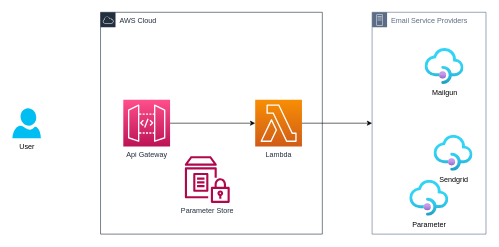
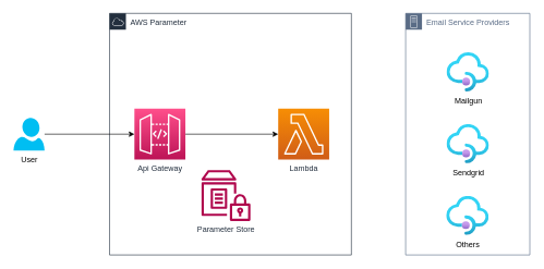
- <mxCell id="2" value="AWS Cloud" style="points=[[0,0],[0.25,0],[0.5,0],[0.75,0],[1,0],[1,0.25],[1,0.5],[1,0.75],[1,1],[0.75,1],[0.5,1],[0.25,1],[0,1],[0,0.75],[0,0.5],[0,0.25]];outlineConnect=0;gradientColor=none;html=1;whiteSpace=wrap;fontSize=12;fontStyle=0;container=1;pointerEvents=0;collapsible=0;recursiveResize=0;shape=mxgraph.aws4.group;grIcon=mxgraph.aws4.group_aws_cloud;strokeColor=#232F3E;fillColor=none;verticalAlign=top;align=left;spacingLeft=30;fontColor=#232F3E;dashed=0;" vertex="1" parent="1"><mxGeometry x="167" y="20" width="370" height="370" as="geometry" /></mxCell>
+ <mxCell id="2" value="AWS Parameter" style="points=[[0,0],[0.25,0],[0.5,0],[0.75,0],[1,0],[1,0.25],[1,0.5],[1,0.75],[1,1],[0.75,1],[0.5,1],[0.25,1],[0,1],[0,0.75],[0,0.5],[0,0.25]];outlineConnect=0;gradientColor=none;html=1;whiteSpace=wrap;fontSize=12;fontStyle=0;container=1;pointerEvents=0;collapsible=0;recursiveResize=0;shape=mxgraph.aws4.group;grIcon=mxgraph.aws4.group_aws_cloud;strokeColor=#232F3E;fillColor=none;verticalAlign=top;align=left;spacingLeft=30;fontColor=#232F3E;dashed=0;" vertex="1" parent="1"><mxGeometry x="167" y="20" width="370" height="370" as="geometry" /></mxCell>
- <mxCell id="8" value="Mailgun" style="aspect=fixed;html=1;points=[];align=center;image;fontSize=12;image=img/lib/azure2/app_services/API_Management_Services.svg;" vertex="1" parent="7"><mxGeometry x="88" y="60" width="65" height="60" as="geometry" /></mxCell>
+ <mxCell id="8" value="Mailgun" style="aspect=fixed;html=1;points=[];align=center;image;fontSize=12;image=img/lib/azure2/app_services/API_Management_Services.svg;" vertex="1" parent="7"><mxGeometry x="63" y="60" width="65" height="60" as="geometry" /></mxCell>
+ <mxCell id="12" style="edgeStyle=orthogonalEdgeStyle;rounded=0;orthogonalLoop=1;jettySize=auto;html=1;" edge="1" parent="1" source="13" target="5"><mxGeometry relative="1" as="geometry" /></mxCell>
- <mxCell id="11" style="edgeStyle=orthogonalEdgeStyle;rounded=0;orthogonalLoop=1;jettySize=auto;html=1;" edge="1" parent="1" source="3" target="7"><mxGeometry relative="1" as="geometry" /></mxCell>
- <mxCell id="9" value="Sendgrid" style="aspect=fixed;html=1;points=[];align=center;image;fontSize=12;image=img/lib/azure2/app_services/API_Management_Services.svg;" vertex="1" parent="7"><mxGeometry x="103" y="205" width="65" height="60" as="geometry" /></mxCell>
+ <mxCell id="9" value="Sendgrid" style="aspect=fixed;html=1;points=[];align=center;image;fontSize=12;image=img/lib/azure2/app_services/API_Management_Services.svg;" vertex="1" parent="7"><mxGeometry x="63" y="170" width="65" height="60" as="geometry" /></mxCell>
- <mxCell id="10" value="Parameter" style="aspect=fixed;html=1;points=[];align=center;image;fontSize=12;image=img/lib/azure2/app_services/API_Management_Services.svg;" vertex="1" parent="7"><mxGeometry x="62.5" y="280" width="65" height="60" as="geometry" /></mxCell>
+ <mxCell id="10" value="Others" style="aspect=fixed;html=1;points=[];align=center;image;fontSize=12;image=img/lib/azure2/app_services/API_Management_Services.svg;" vertex="1" parent="7"><mxGeometry x="62.5" y="280" width="65" height="60" as="geometry" /></mxCell>
